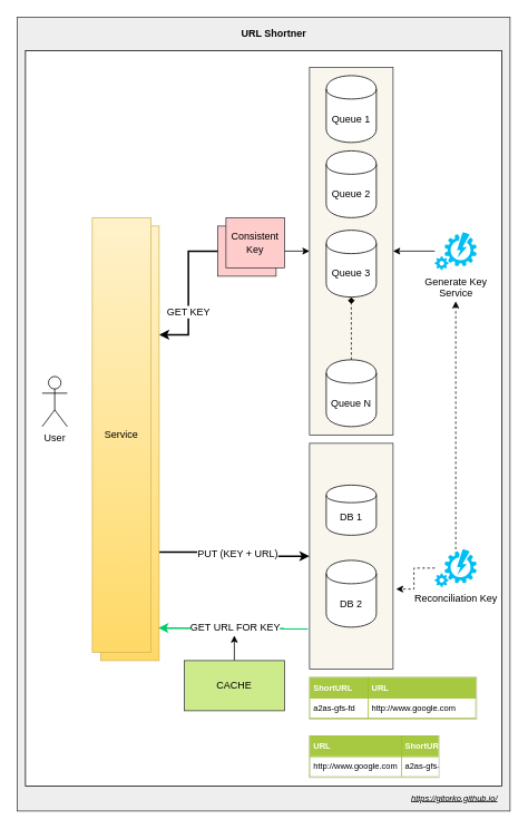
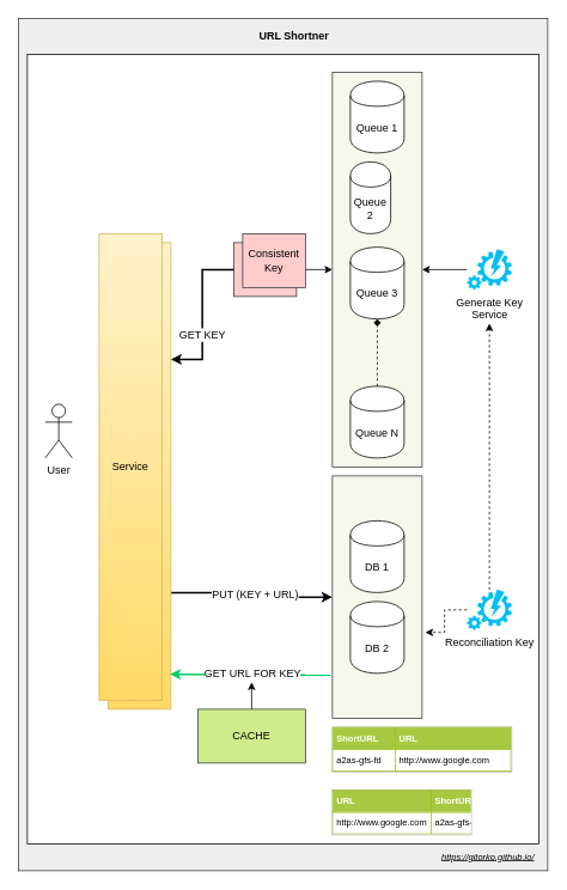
- <mxCell id="11" value="Queue 2" style="shape=cylinder;whiteSpace=wrap;html=1;boundedLbl=1;backgroundOutline=1;" parent="1" vertex="1"><mxGeometry x="390" y="180" width="60" height="80" as="geometry" /></mxCell>
+ <mxCell id="11" value="Queue 2" style="shape=cylinder;whiteSpace=wrap;html=1;boundedLbl=1;backgroundOutline=1;" parent="1" vertex="1"><mxGeometry x="390" y="180" width="45" height="80" as="geometry" /></mxCell>
- <mxCell id="7" value="DB 1" style="shape=cylinder;whiteSpace=wrap;html=1;boundedLbl=1;backgroundOutline=1;" parent="1" vertex="1"><mxGeometry x="390" y="580" width="60" height="60" as="geometry" /></mxCell>
+ <mxCell id="7" value="DB 1" style="shape=cylinder;whiteSpace=wrap;html=1;boundedLbl=1;backgroundOutline=1;" parent="1" vertex="1"><mxGeometry x="390" y="580" width="60" height="80" as="geometry" /></mxCell>
